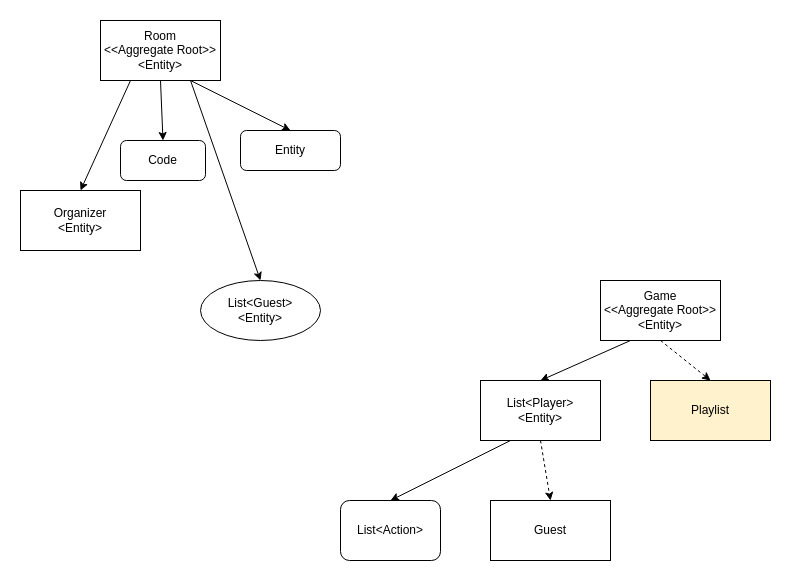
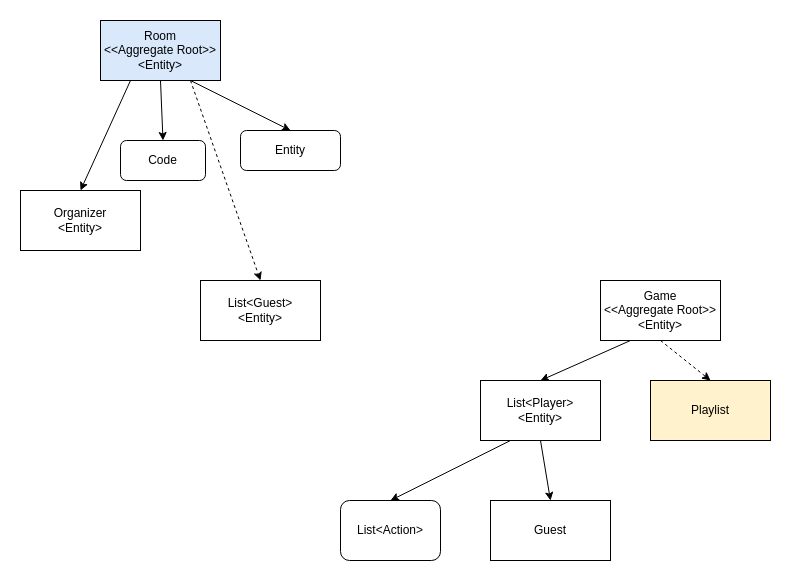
- <mxCell id="2" value="Room&lt;br&gt;&amp;lt;&amp;lt;Aggregate Root&amp;gt;&amp;gt;&lt;br&gt;&amp;lt;Entity&amp;gt;" style="rounded=0;whiteSpace=wrap;html=1;" parent="1" vertex="1"><mxGeometry x="100" y="20" width="120" height="60" as="geometry" /></mxCell>
+ <mxCell id="2" value="Room&lt;br&gt;&amp;lt;&amp;lt;Aggregate Root&amp;gt;&amp;gt;&lt;br&gt;&amp;lt;Entity&amp;gt;" style="rounded=0;whiteSpace=wrap;html=1;fillColor=#dae8fc;" parent="1" vertex="1"><mxGeometry x="100" y="20" width="120" height="60" as="geometry" /></mxCell>
- <mxCell id="13" value="" style="endArrow=classic;html=1;exitX=0.75;exitY=1;exitDx=0;exitDy=0;entryX=0.5;entryY=0;entryDx=0;entryDy=0;" parent="1" source="2" target="4" edge="1"><mxGeometry width="50" height="50" relative="1" as="geometry"><mxPoint x="280" y="260" as="sourcePoint" /><mxPoint x="330" y="210" as="targetPoint" /></mxGeometry></mxCell>
+ <mxCell id="13" value="" style="endArrow=classic;html=1;exitX=0.75;exitY=1;exitDx=0;exitDy=0;entryX=0.5;entryY=0;entryDx=0;entryDy=0;dashed=1;" parent="1" source="2" target="4" edge="1"><mxGeometry width="50" height="50" relative="1" as="geometry"><mxPoint x="280" y="260" as="sourcePoint" /><mxPoint x="330" y="210" as="targetPoint" /></mxGeometry></mxCell>
- <mxCell id="4" value="List&amp;lt;Guest&amp;gt;&lt;br&gt;&amp;lt;Entity&amp;gt;" style="ellipse;whiteSpace=wrap;html=1;" parent="1" vertex="1"><mxGeometry x="200" y="280" width="120" height="60" as="geometry" /></mxCell>
+ <mxCell id="4" value="List&amp;lt;Guest&amp;gt;&lt;br&gt;&amp;lt;Entity&amp;gt;" style="rounded=0;whiteSpace=wrap;html=1;" parent="1" vertex="1"><mxGeometry x="200" y="280" width="120" height="60" as="geometry" /></mxCell>
- <mxCell id="17" value="" style="endArrow=classic;html=1;exitX=0.5;exitY=1;exitDx=0;exitDy=0;entryX=0.5;entryY=0;entryDx=0;entryDy=0;dashed=1;" parent="1" source="11" target="16" edge="1"><mxGeometry width="50" height="50" relative="1" as="geometry"><mxPoint x="630" y="470" as="sourcePoint" /><mxPoint x="680" y="420" as="targetPoint" /></mxGeometry></mxCell>
+ <mxCell id="17" value="" style="endArrow=classic;html=1;exitX=0.5;exitY=1;exitDx=0;exitDy=0;entryX=0.5;entryY=0;entryDx=0;entryDy=0;" parent="1" source="11" target="16" edge="1"><mxGeometry width="50" height="50" relative="1" as="geometry"><mxPoint x="630" y="470" as="sourcePoint" /><mxPoint x="680" y="420" as="targetPoint" /></mxGeometry></mxCell>
